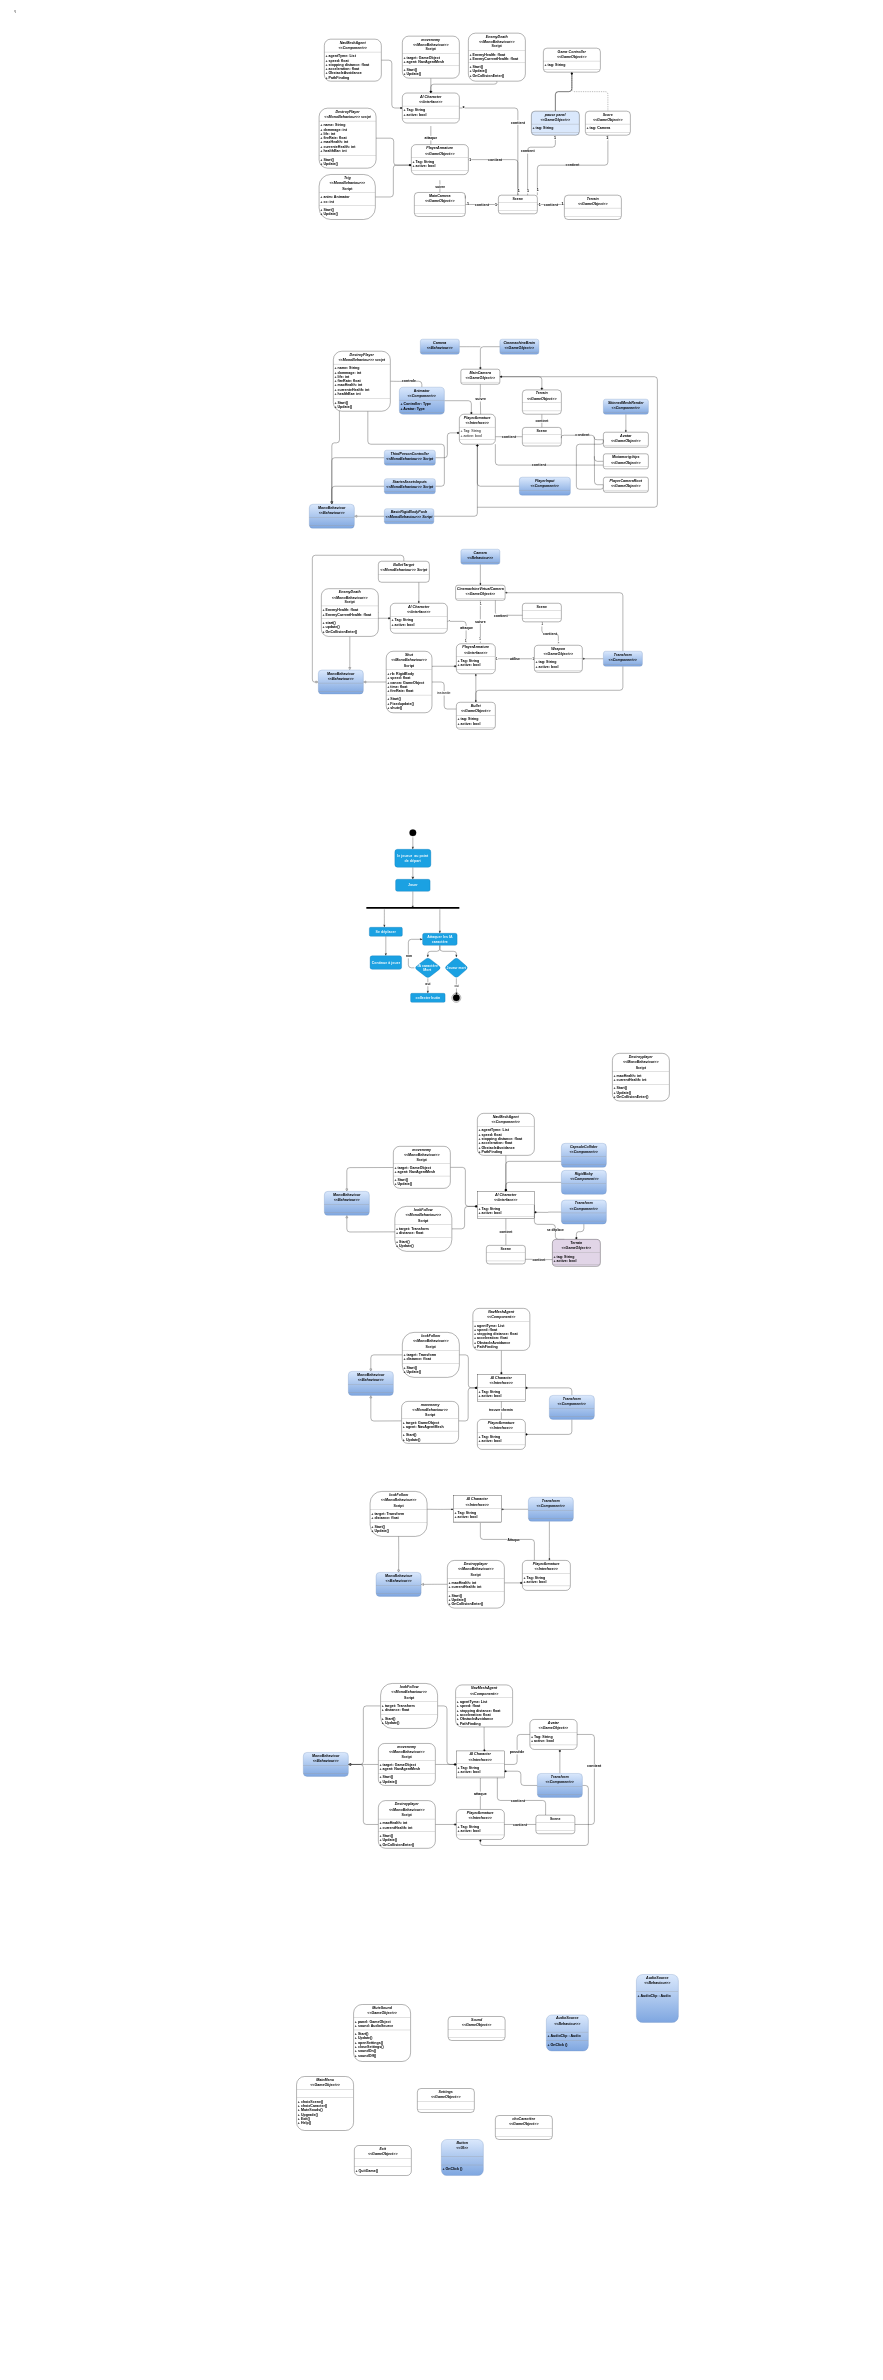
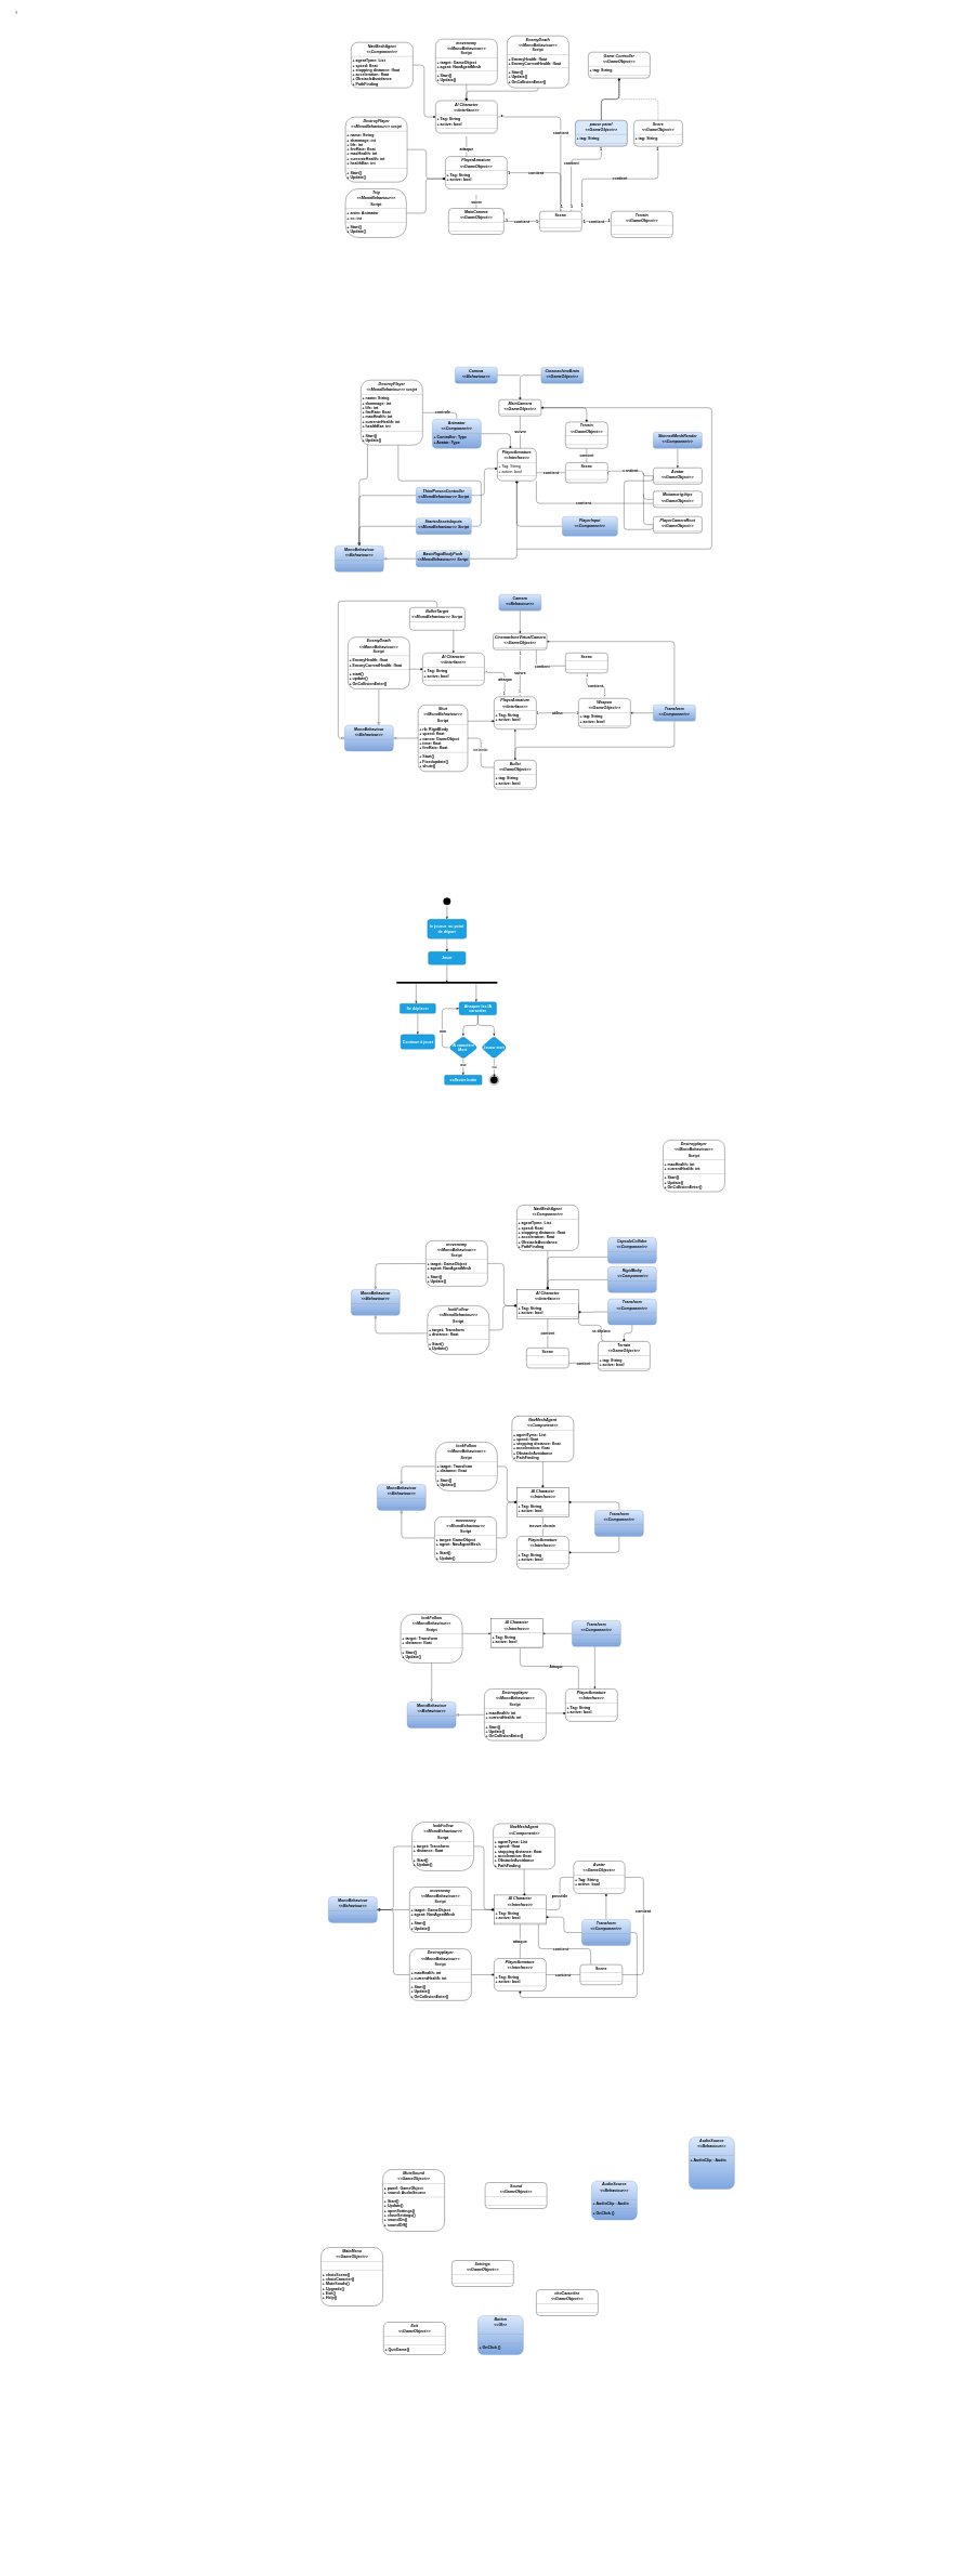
- <mxCell id="38" value="&lt;p style=&quot;margin:0px;margin-top:4px;text-align:center;&quot;&gt;&lt;i style=&quot;background-color: initial;&quot;&gt;&lt;span&gt;Score&lt;/span&gt;&lt;/i&gt;&lt;/p&gt;&lt;p style=&quot;margin:0px;margin-top:4px;text-align:center;&quot;&gt;&lt;i style=&quot;background-color: initial;&quot;&gt;&lt;span&gt;&amp;lt;&amp;lt;GameObject&amp;gt;&amp;gt;&lt;/span&gt;&lt;/i&gt;&lt;br&gt;&lt;/p&gt;&lt;hr size=&quot;1&quot;&gt;&lt;p style=&quot;margin:0px;margin-left:4px;&quot;&gt;+ tag: Camera&lt;br&gt;&lt;/p&gt;&lt;hr size=&quot;1&quot;&gt;&lt;p style=&quot;margin:0px;margin-left:4px;&quot;&gt;&lt;br&gt;&lt;/p&gt;" style="verticalAlign=top;align=left;overflow=fill;fontSize=12;fontFamily=Helvetica;html=1;rounded=1;shadow=0;comic=0;labelBackgroundColor=none;strokeWidth=1;fontStyle=1" parent="1" vertex="1"><mxGeometry x="1950" y="370" width="150" height="80" as="geometry" /></mxCell>
+ <mxCell id="38" value="&lt;p style=&quot;margin:0px;margin-top:4px;text-align:center;&quot;&gt;&lt;i style=&quot;background-color: initial;&quot;&gt;&lt;span&gt;Score&lt;/span&gt;&lt;/i&gt;&lt;/p&gt;&lt;p style=&quot;margin:0px;margin-top:4px;text-align:center;&quot;&gt;&lt;i style=&quot;background-color: initial;&quot;&gt;&lt;span&gt;&amp;lt;&amp;lt;GameObject&amp;gt;&amp;gt;&lt;/span&gt;&lt;/i&gt;&lt;br&gt;&lt;/p&gt;&lt;hr size=&quot;1&quot;&gt;&lt;p style=&quot;margin:0px;margin-left:4px;&quot;&gt;+ tag: String&lt;br&gt;&lt;/p&gt;&lt;hr size=&quot;1&quot;&gt;&lt;p style=&quot;margin:0px;margin-left:4px;&quot;&gt;&lt;br&gt;&lt;/p&gt;" style="verticalAlign=top;align=left;overflow=fill;fontSize=12;fontFamily=Helvetica;html=1;rounded=1;shadow=0;comic=0;labelBackgroundColor=none;strokeWidth=1;fontStyle=1" parent="1" vertex="1"><mxGeometry x="1950" y="370" width="150" height="80" as="geometry" /></mxCell>
- <mxCell id="131" value="Attaquer les IA caractère" style="whiteSpace=wrap;html=1;rounded=1;shadow=0;glass=0;fontStyle=1;fillColor=#1ba1e2;fontColor=#ffffff;strokeColor=#006EAF;" parent="1" vertex="1"><mxGeometry x="1407.5" y="3110" width="115" height="40" as="geometry" /></mxCell>
+ <mxCell id="131" value="Attaquer les IA caractère" style="whiteSpace=wrap;html=1;rounded=1;shadow=0;glass=0;fontStyle=1;fillColor=#1ba1e2;fontColor=#ffffff;strokeColor=#006EAF;" parent="1" vertex="1"><mxGeometry x="1412.5" y="3085" width="115" height="40" as="geometry" /></mxCell>
- <mxCell id="159" value="&lt;p style=&quot;margin:0px;margin-top:4px;text-align:center;&quot;&gt;&lt;i style=&quot;background-color: initial;&quot;&gt;Terrain&lt;/i&gt;&lt;/p&gt;&lt;p style=&quot;margin:0px;margin-top:4px;text-align:center;&quot;&gt;&lt;i style=&quot;background-color: initial;&quot;&gt;&amp;lt;&amp;lt;GameObject&amp;gt;&amp;gt;&lt;/i&gt;&lt;br&gt;&lt;/p&gt;&lt;hr size=&quot;1&quot;&gt;&lt;p style=&quot;margin:0px;margin-left:4px;&quot;&gt;+ tag: String&lt;br&gt;+ active: bool&lt;/p&gt;&lt;hr size=&quot;1&quot;&gt;&lt;p style=&quot;margin:0px;margin-left:4px;&quot;&gt;&lt;br&gt;&lt;/p&gt;" style="verticalAlign=top;align=left;overflow=fill;fontSize=12;fontFamily=Helvetica;html=1;rounded=1;shadow=0;glass=0;fontStyle=1;fillColor=#e1d5e7;" parent="1" vertex="1"><mxGeometry x="1840" y="4130" width="160" height="90" as="geometry" /></mxCell>
+ <mxCell id="159" value="&lt;p style=&quot;margin:0px;margin-top:4px;text-align:center;&quot;&gt;&lt;i style=&quot;background-color: initial;&quot;&gt;Terrain&lt;/i&gt;&lt;/p&gt;&lt;p style=&quot;margin:0px;margin-top:4px;text-align:center;&quot;&gt;&lt;i style=&quot;background-color: initial;&quot;&gt;&amp;lt;&amp;lt;GameObject&amp;gt;&amp;gt;&lt;/i&gt;&lt;br&gt;&lt;/p&gt;&lt;hr size=&quot;1&quot;&gt;&lt;p style=&quot;margin:0px;margin-left:4px;&quot;&gt;+ tag: String&lt;br&gt;+ active: bool&lt;/p&gt;&lt;hr size=&quot;1&quot;&gt;&lt;p style=&quot;margin:0px;margin-left:4px;&quot;&gt;&lt;br&gt;&lt;/p&gt;" style="verticalAlign=top;align=left;overflow=fill;fontSize=12;fontFamily=Helvetica;html=1;rounded=1;shadow=0;glass=0;fontStyle=1;" parent="1" vertex="1"><mxGeometry x="1840" y="4130" width="160" height="90" as="geometry" /></mxCell>
